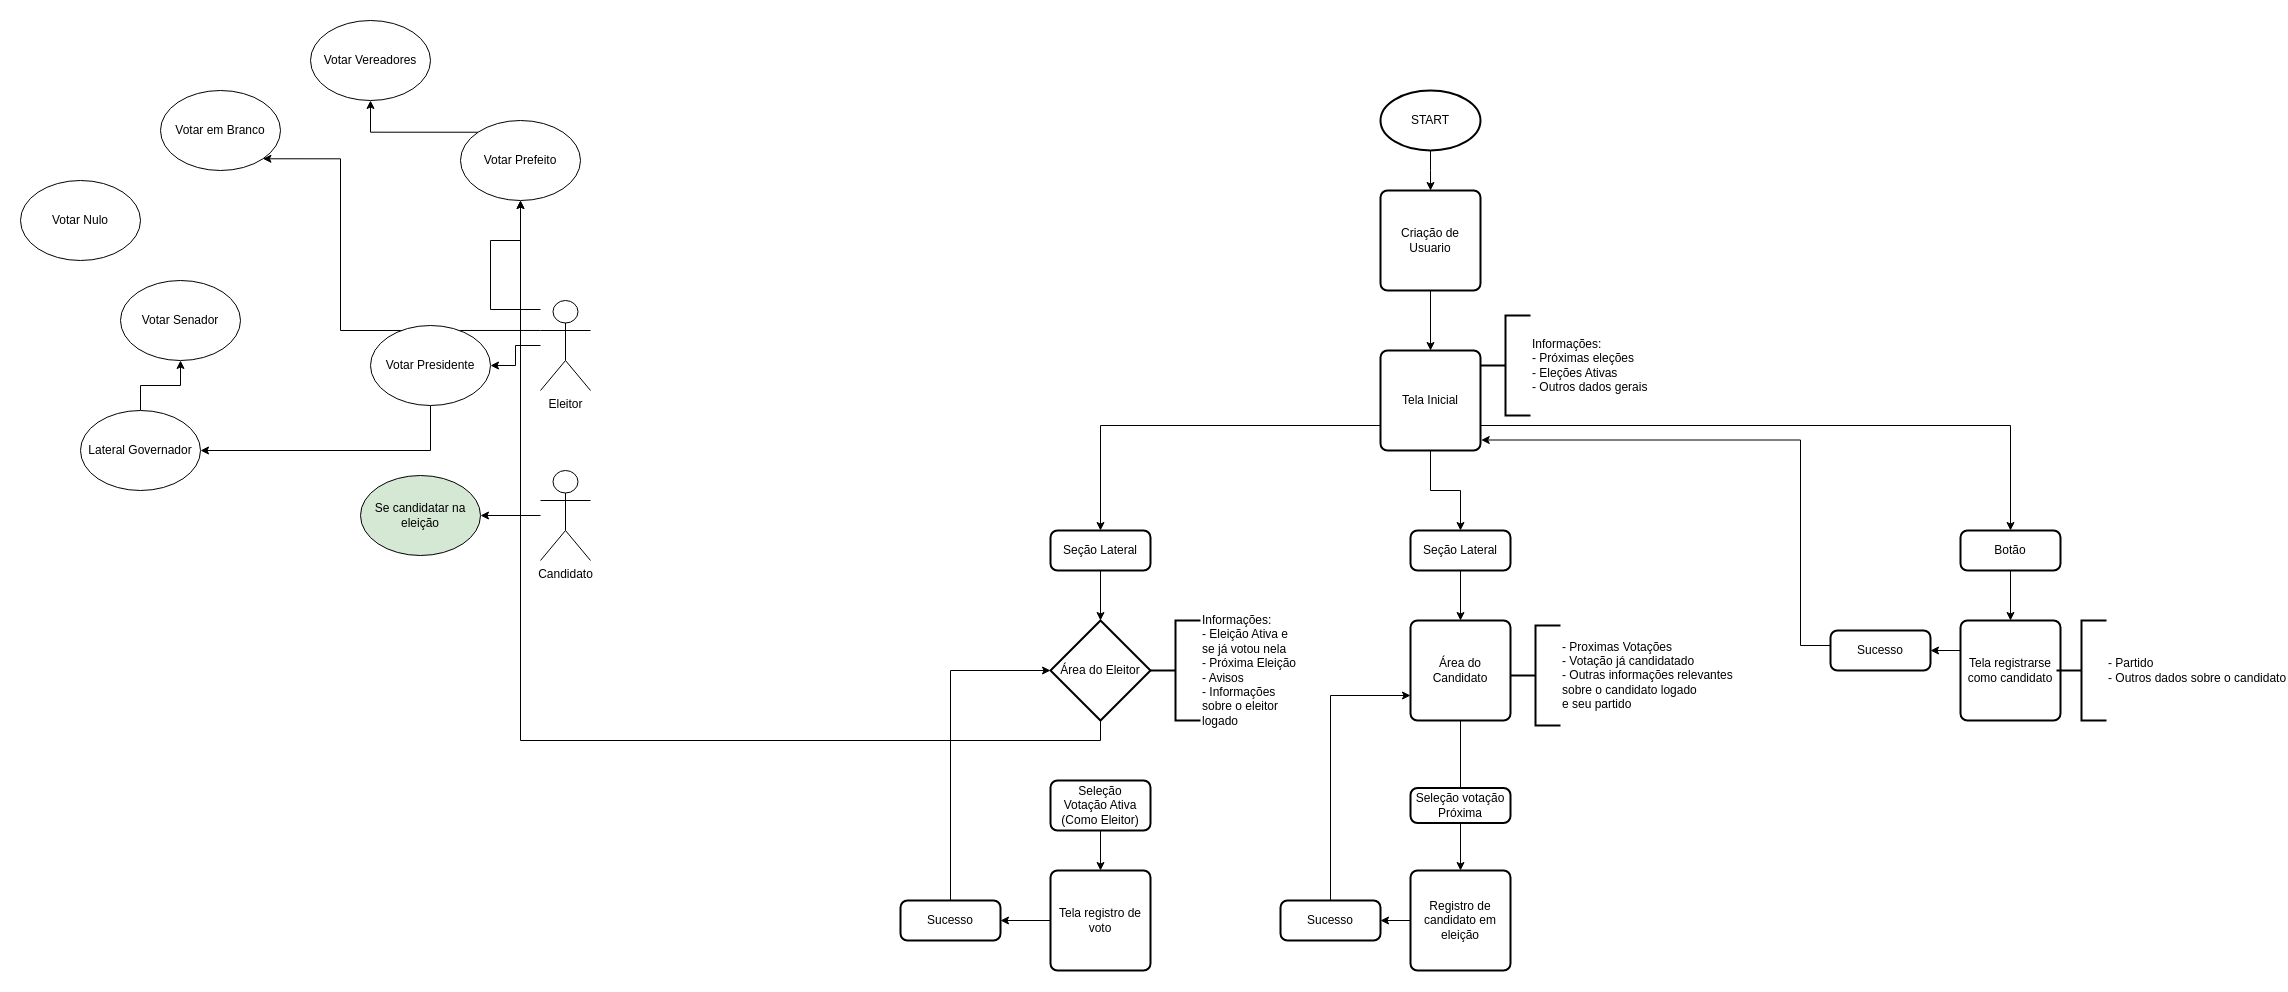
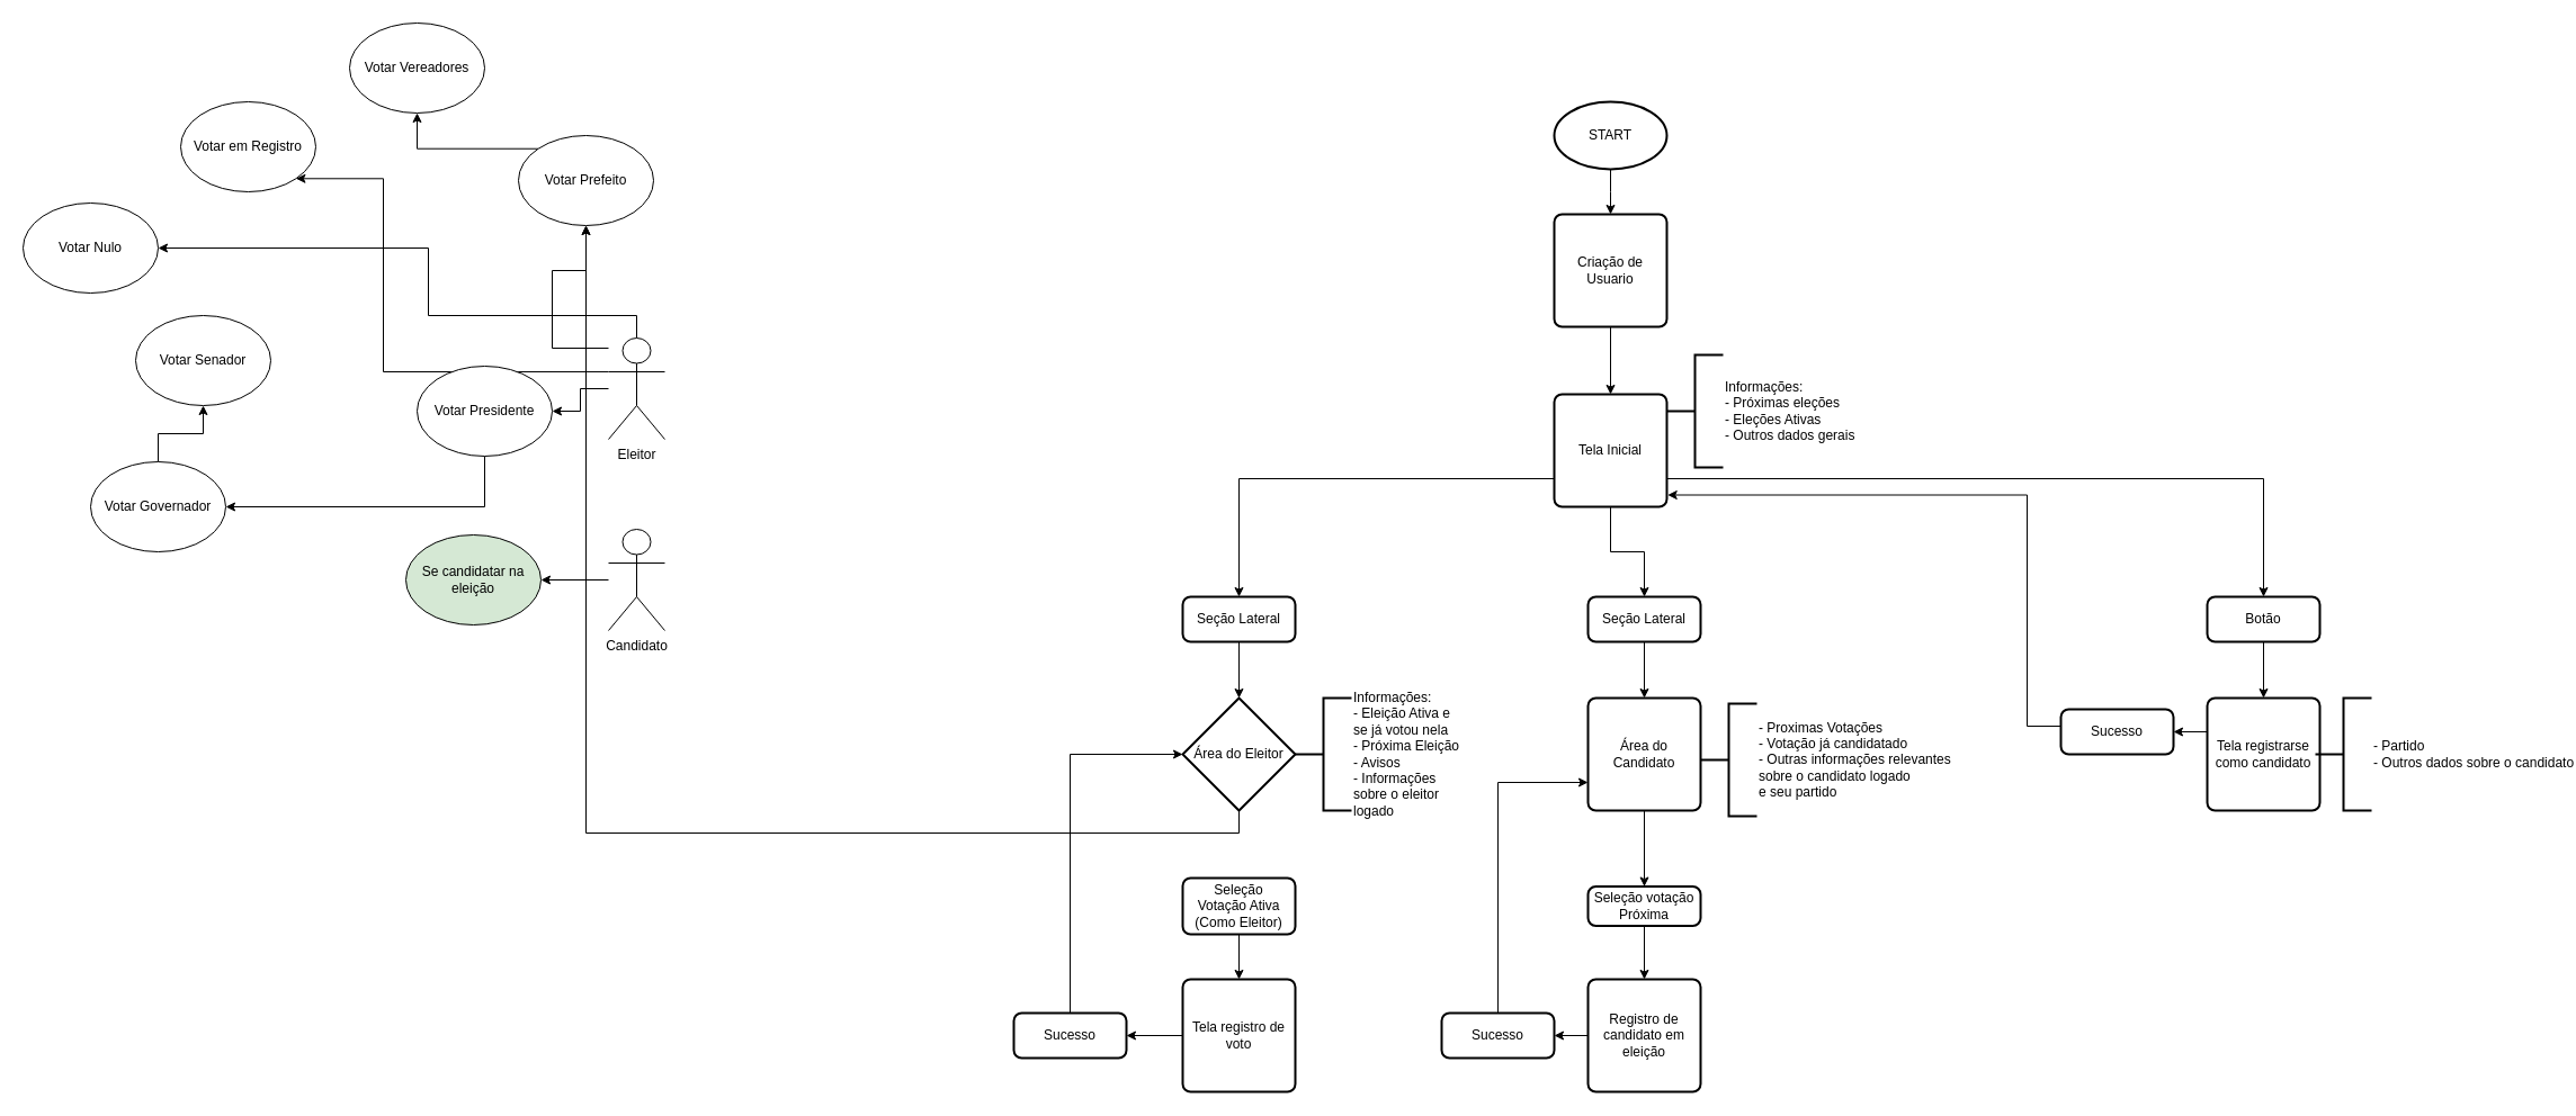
- <mxCell id="20" value="Votar em Branco" style="ellipse;whiteSpace=wrap;html=1;" parent="1" vertex="1"><mxGeometry x="160" width="120" height="80" as="geometry" y="90" /></mxCell>
+ <mxCell id="20" value="Votar em Registro" style="ellipse;whiteSpace=wrap;html=1;" parent="1" vertex="1"><mxGeometry x="160" width="120" height="80" as="geometry" y="90" /></mxCell>
+ <mxCell id="7" style="edgeStyle=orthogonalEdgeStyle;rounded=0;orthogonalLoop=1;jettySize=auto;html=1;entryX=1;entryY=0.5;entryDx=0;entryDy=0;" parent="1" source="8" target="21" edge="1"><mxGeometry relative="1" as="geometry"><Array as="points"><mxPoint x="565" y="280" /><mxPoint x="380" y="280" /><mxPoint x="380" y="220" /></Array></mxGeometry></mxCell>
- <mxCell id="15" value="Lateral Governador" style="ellipse;whiteSpace=wrap;html=1;" parent="1" vertex="1"><mxGeometry x="80" y="410" width="120" height="80" as="geometry" /></mxCell>
+ <mxCell id="15" value="Votar Governador" style="ellipse;whiteSpace=wrap;html=1;" parent="1" vertex="1"><mxGeometry x="80" y="410" width="120" height="80" as="geometry" /></mxCell>
- <mxCell id="34" style="edgeStyle=orthogonalEdgeStyle;rounded=0;orthogonalLoop=1;jettySize=auto;html=1;exitX=0.5;exitY=1;exitDx=0;exitDy=0;entryX=0.5;entryY=0;entryDx=0;entryDy=0;endArrow=none;" edge="1" parent="1" source="35" target="53"><mxGeometry relative="1" as="geometry" /></mxCell>
+ <mxCell id="34" style="edgeStyle=orthogonalEdgeStyle;rounded=0;orthogonalLoop=1;jettySize=auto;html=1;exitX=0.5;exitY=1;exitDx=0;exitDy=0;entryX=0.5;entryY=0;entryDx=0;entryDy=0;" edge="1" parent="1" source="35" target="53"><mxGeometry relative="1" as="geometry" /></mxCell>
